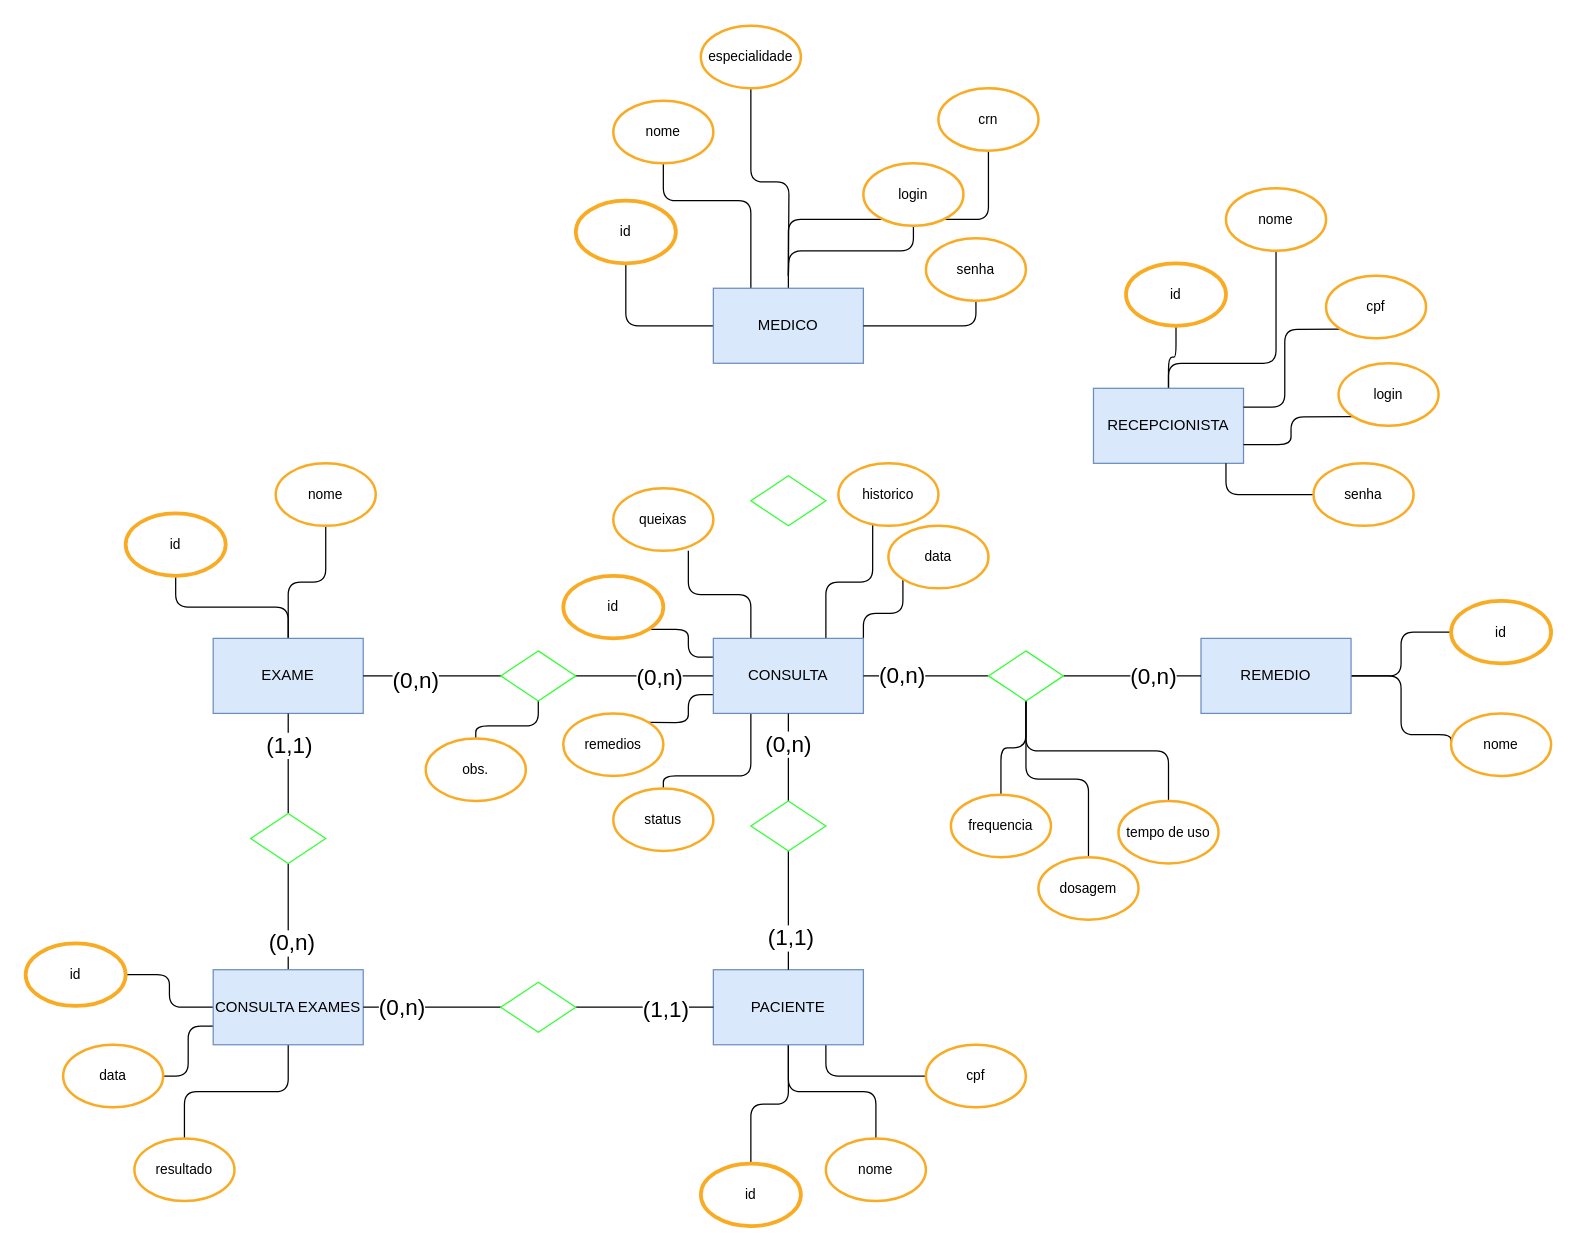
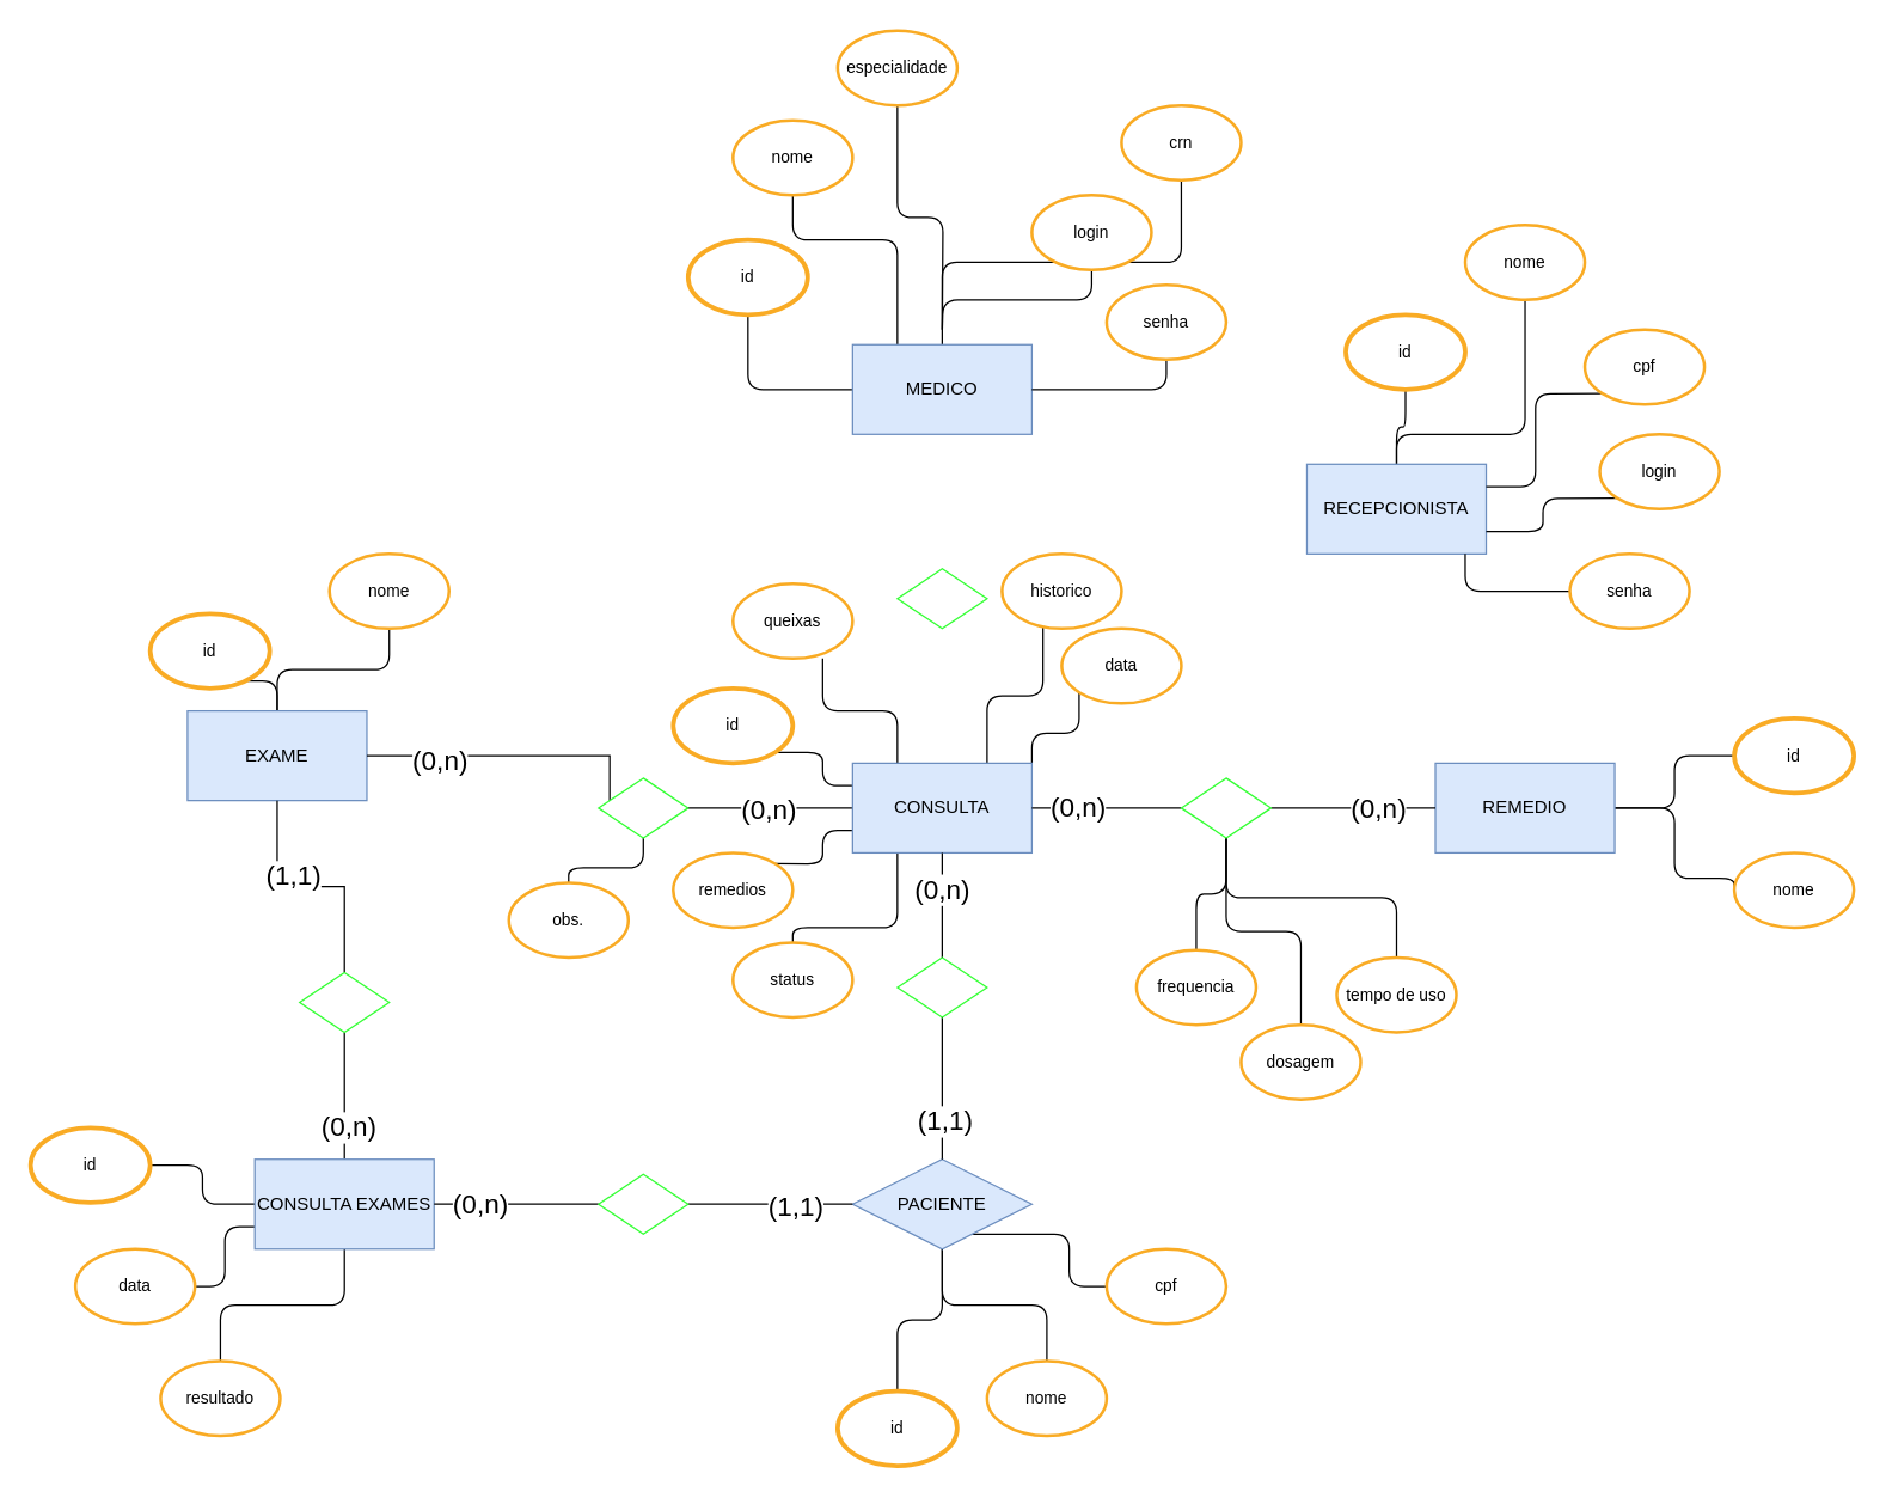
- <mxCell id="6" value="EXAME" style="rounded=0;whiteSpace=wrap;html=1;fillColor=#dae8fc;strokeColor=#6c8ebf;" parent="1" vertex="1"><mxGeometry x="170" y="510" width="120" height="60" as="geometry" /></mxCell>
+ <mxCell id="6" value="EXAME" style="rounded=0;whiteSpace=wrap;html=1;fillColor=#dae8fc;strokeColor=#6c8ebf;" parent="1" vertex="1"><mxGeometry x="125" y="475" width="120" height="60" as="geometry" /></mxCell>
- <mxCell id="20" value="PACIENTE" style="rounded=0;whiteSpace=wrap;html=1;fillColor=#dae8fc;strokeColor=#6c8ebf;" parent="1" vertex="1"><mxGeometry x="570" y="775" width="120" height="60" as="geometry" /></mxCell>
+ <mxCell id="20" value="PACIENTE" style="rhombus;whiteSpace=wrap;html=1;fillColor=#dae8fc;strokeColor=#6c8ebf;" parent="1" vertex="1"><mxGeometry x="570" y="775" width="120" height="60" as="geometry" /></mxCell>
